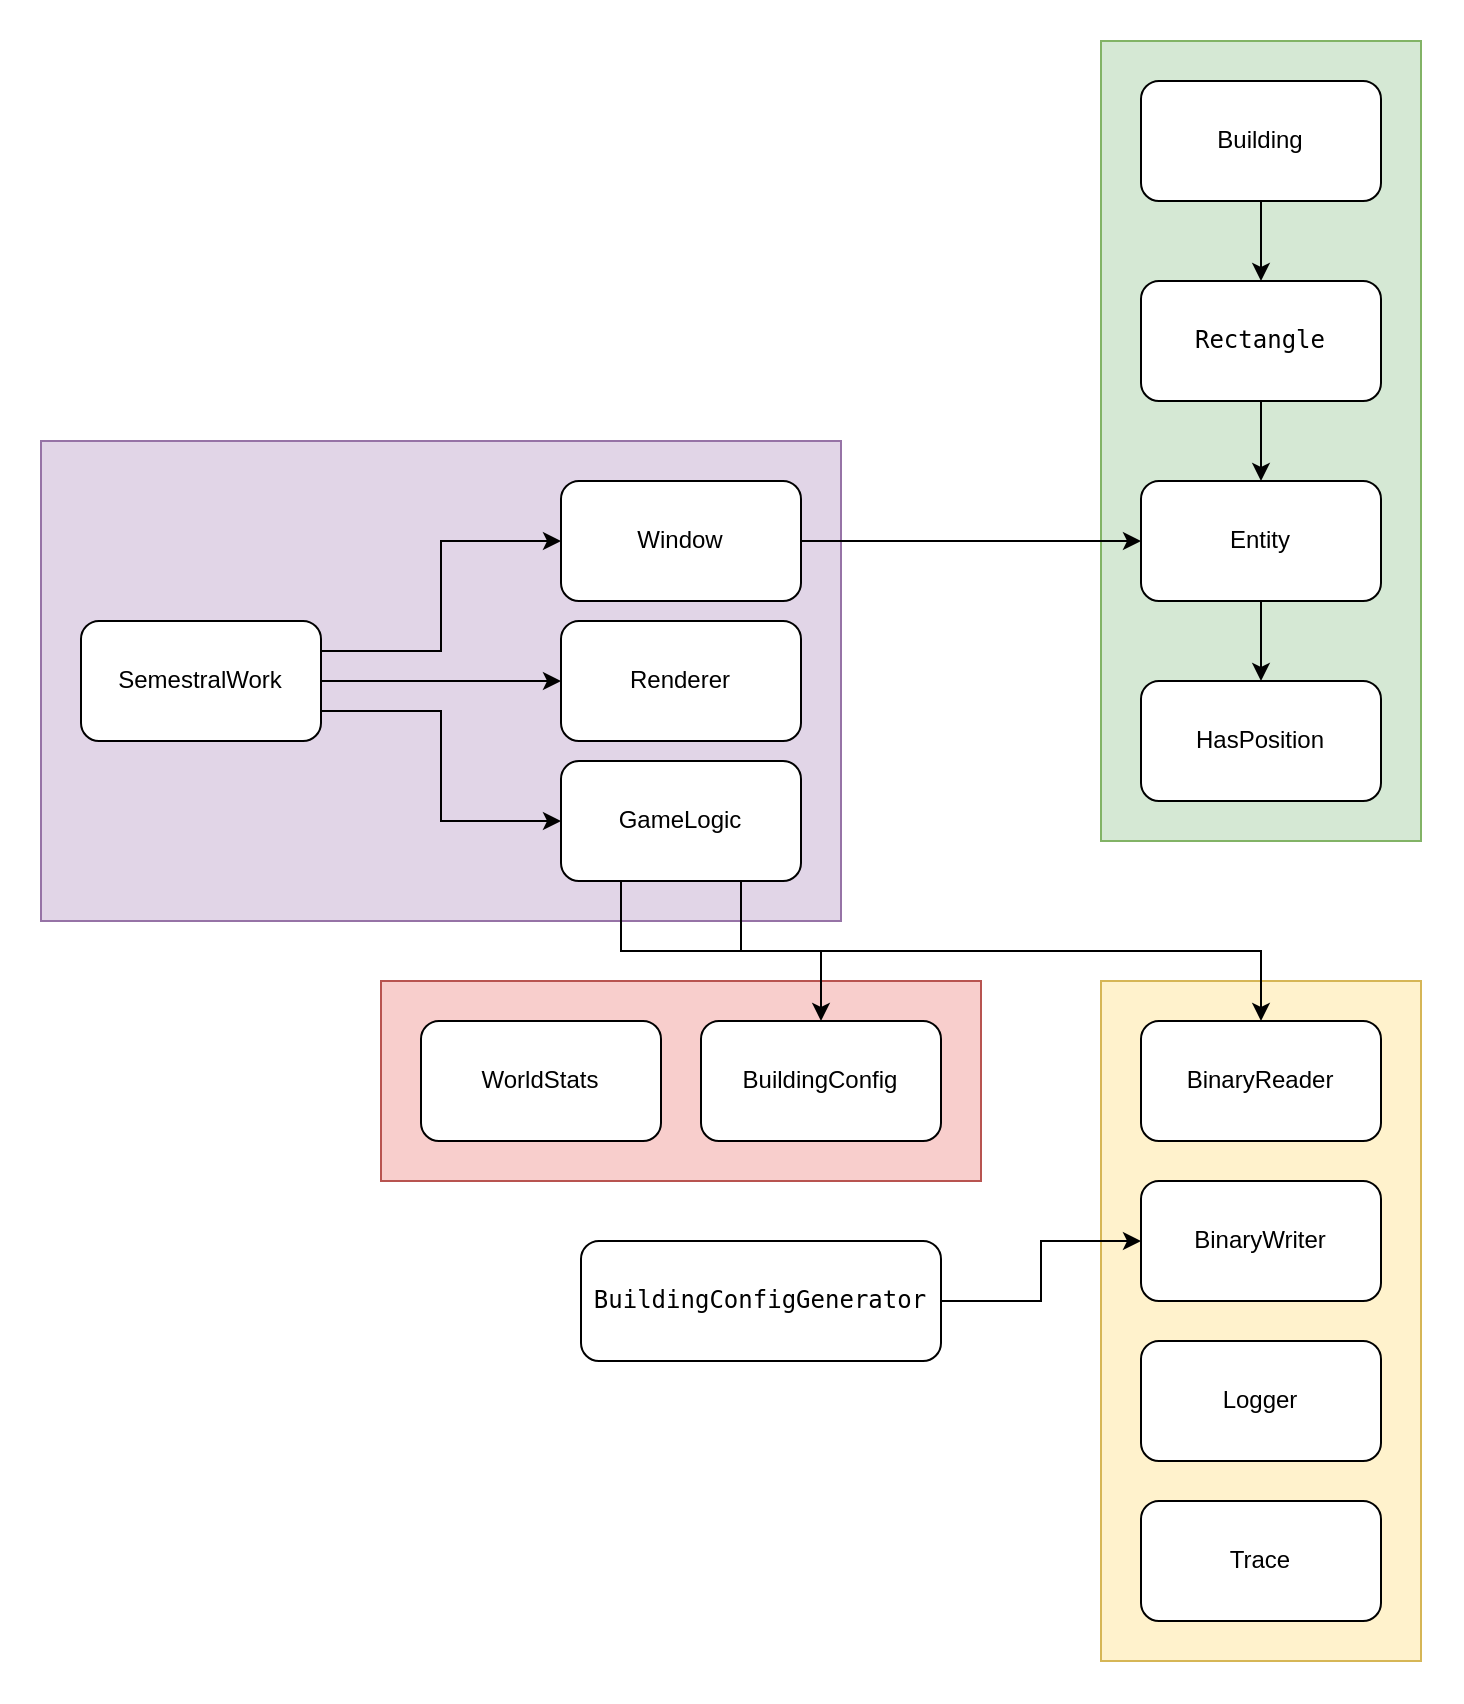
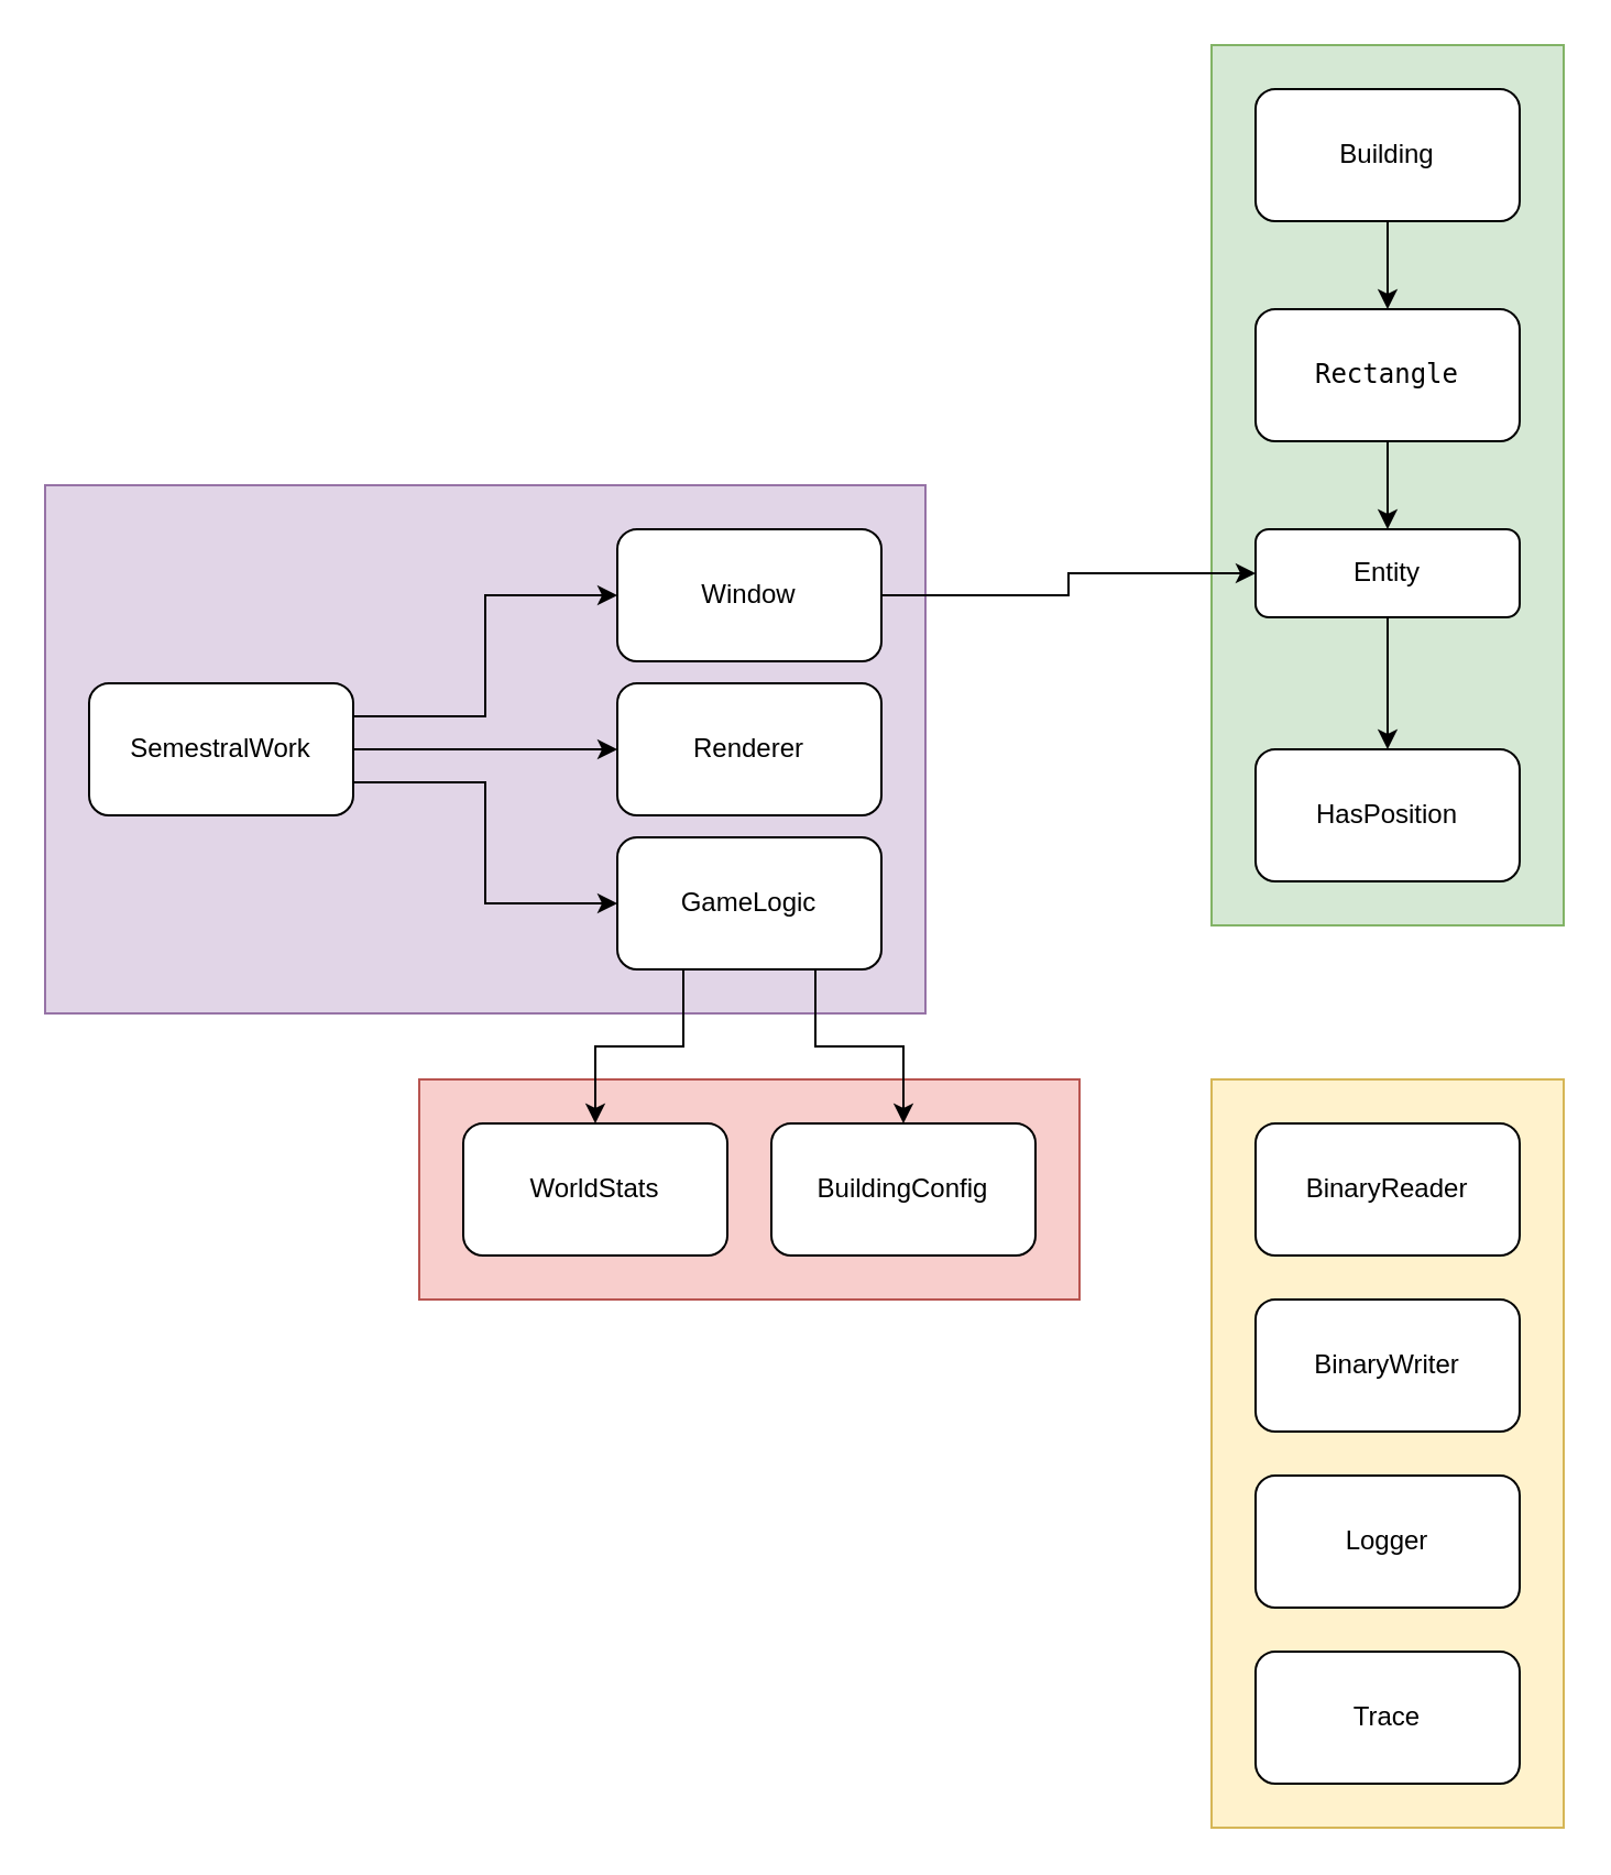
- <mxCell id="17" value="Entity" style="rounded=1;whiteSpace=wrap;html=1;" vertex="1" parent="1"><mxGeometry x="570" y="240" width="120" height="60" as="geometry" /></mxCell>
+ <mxCell id="17" value="Entity" style="rounded=1;whiteSpace=wrap;html=1;" vertex="1" parent="1"><mxGeometry x="570" y="240" width="120" height="40" as="geometry" /></mxCell>
- <mxCell id="13" style="edgeStyle=orthogonalEdgeStyle;rounded=0;orthogonalLoop=1;jettySize=auto;html=1;exitX=0.25;exitY=1;exitDx=0;exitDy=0;" edge="1" parent="1" source="15" target="25"><mxGeometry relative="1" as="geometry" /></mxCell>
+ <mxCell id="13" style="edgeStyle=orthogonalEdgeStyle;rounded=0;orthogonalLoop=1;jettySize=auto;html=1;exitX=0.25;exitY=1;exitDx=0;exitDy=0;entryX=0.5;entryY=0;entryDx=0;entryDy=0;" edge="1" parent="1" source="15" target="24"><mxGeometry relative="1" as="geometry" /></mxCell>
- <mxCell id="29" style="edgeStyle=orthogonalEdgeStyle;rounded=0;orthogonalLoop=1;jettySize=auto;html=1;exitX=1;exitY=0.5;exitDx=0;exitDy=0;" edge="1" parent="1" source="30" target="26"><mxGeometry relative="1" as="geometry" /></mxCell>
- <mxCell id="30" value="&lt;pre&gt;&lt;span&gt;BuildingConfigGenerator&lt;/span&gt;&lt;/pre&gt;" style="rounded=1;whiteSpace=wrap;html=1;" vertex="1" parent="1"><mxGeometry x="290" y="620" width="180" height="60" as="geometry" /></mxCell>
